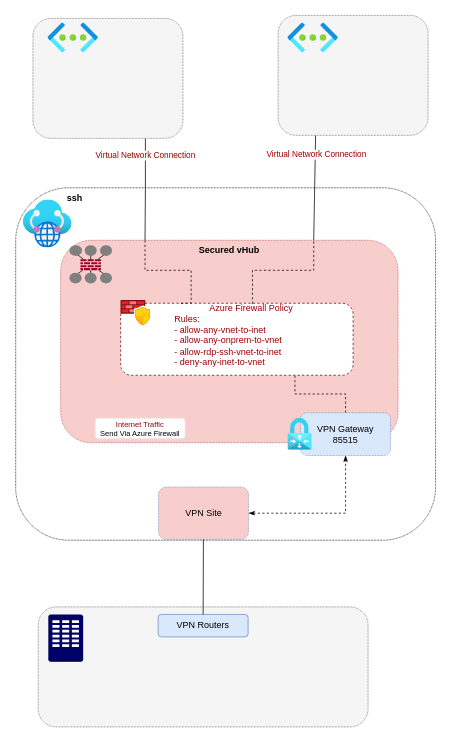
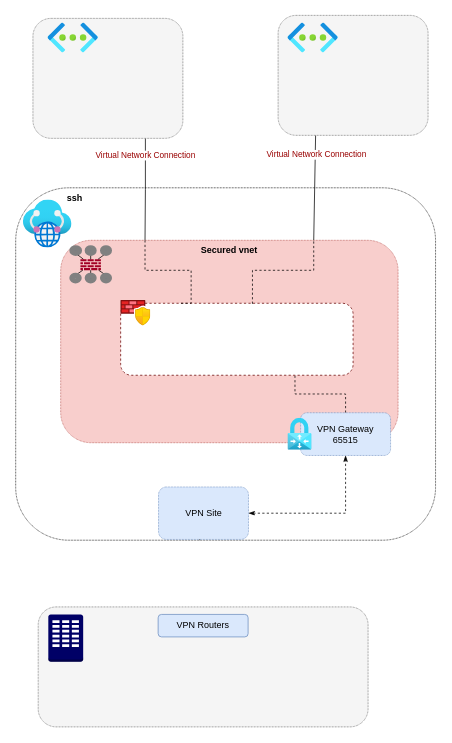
- <mxCell id="7" value="&lt;b&gt;Secured vHub&lt;/b&gt;" style="rounded=1;whiteSpace=wrap;html=1;dashed=1;dashPattern=1 1;fillColor=#f8cecc;strokeColor=#b85450;verticalAlign=top;" parent="1" vertex="1"><mxGeometry x="80" y="320" width="450" height="270" as="geometry" /></mxCell>
+ <mxCell id="7" value="&lt;b&gt;Secured vnet&lt;/b&gt;" style="rounded=1;whiteSpace=wrap;html=1;dashed=1;dashPattern=1 1;fillColor=#f8cecc;strokeColor=#b85450;verticalAlign=top;" parent="1" vertex="1"><mxGeometry x="80" y="320" width="450" height="270" as="geometry" /></mxCell>
- <mxCell id="42" value="&lt;font style=&quot;&quot; color=&quot;#990000&quot;&gt;&amp;nbsp; &amp;nbsp; &amp;nbsp; &amp;nbsp; &amp;nbsp; &amp;nbsp; &amp;nbsp;&amp;nbsp;Azure Firewall Policy&lt;br&gt;Rules: &lt;br&gt;- allow-any-vnet-to-inet&lt;br&gt;- allow-any-onprem-to-vnet&amp;nbsp; &lt;br&gt;- allow-rdp-ssh-vnet-to-inet&lt;br&gt;- deny-any-inet-to-vnet&lt;br&gt;&lt;/font&gt;&lt;b style=&quot;&quot;&gt;&lt;font color=&quot;#990000&quot;&gt;&lt;br&gt;&lt;/font&gt;&lt;/b&gt;" style="text;html=1;strokeColor=none;fillColor=none;align=left;verticalAlign=middle;whiteSpace=wrap;rounded=0;" vertex="1" parent="1"><mxGeometry x="230" y="418" width="220" height="72" as="geometry" /></mxCell>
- <mxCell id="41" value="&lt;span style=&quot;font-size: 10px;&quot;&gt;&lt;font color=&quot;#990000&quot; style=&quot;font-size: 10px;&quot;&gt;Internet Traffic&lt;br style=&quot;font-size: 10px;&quot;&gt;&lt;/font&gt;Send Via Azure Firewall&lt;/span&gt;" style="rounded=1;whiteSpace=wrap;html=1;strokeColor=#E6E6E6;verticalAlign=middle;align=center;fontSize=10;fillColor=default;" parent="1" vertex="1"><mxGeometry x="126" y="557.27" width="120" height="27.27" as="geometry" /></mxCell>
- <mxCell id="9" value="VPN Gateway&lt;br&gt;85515" style="rounded=1;whiteSpace=wrap;html=1;dashed=1;dashPattern=1 1;fillColor=#dae8fc;strokeColor=#6c8ebf;" parent="1" vertex="1"><mxGeometry x="400" y="550" width="120" height="57" as="geometry" /></mxCell>
+ <mxCell id="9" value="VPN Gateway&lt;br&gt;65515" style="rounded=1;whiteSpace=wrap;html=1;dashed=1;dashPattern=1 1;fillColor=#dae8fc;strokeColor=#6c8ebf;" parent="1" vertex="1"><mxGeometry x="400" y="550" width="120" height="57" as="geometry" /></mxCell>
- <mxCell id="13" value="VPN Site" style="rounded=1;whiteSpace=wrap;html=1;dashed=1;dashPattern=1 1;fillColor=#f8cecc;strokeColor=#6c8ebf;" parent="1" vertex="1"><mxGeometry x="210.5" y="649" width="120" height="70" as="geometry" /></mxCell>
+ <mxCell id="13" value="VPN Site" style="rounded=1;whiteSpace=wrap;html=1;dashed=1;dashPattern=1 1;fillColor=#dae8fc;strokeColor=#6c8ebf;" parent="1" vertex="1"><mxGeometry x="210.5" y="649" width="120" height="70" as="geometry" /></mxCell>
- <mxCell id="36" style="edgeStyle=none;rounded=0;orthogonalLoop=1;jettySize=auto;html=1;entryX=0.5;entryY=0;entryDx=0;entryDy=0;startArrow=none;startFill=0;endArrow=none;endFill=0;" parent="1" source="13" target="35" edge="1"><mxGeometry relative="1" as="geometry" /></mxCell>
+ <mxCell id="36" style="edgeStyle=none;rounded=0;orthogonalLoop=1;jettySize=auto;html=1;startArrow=none;startFill=0;endArrow=none;endFill=0;" parent="1" source="13" target="2" edge="1"><mxGeometry relative="1" as="geometry" /></mxCell>
